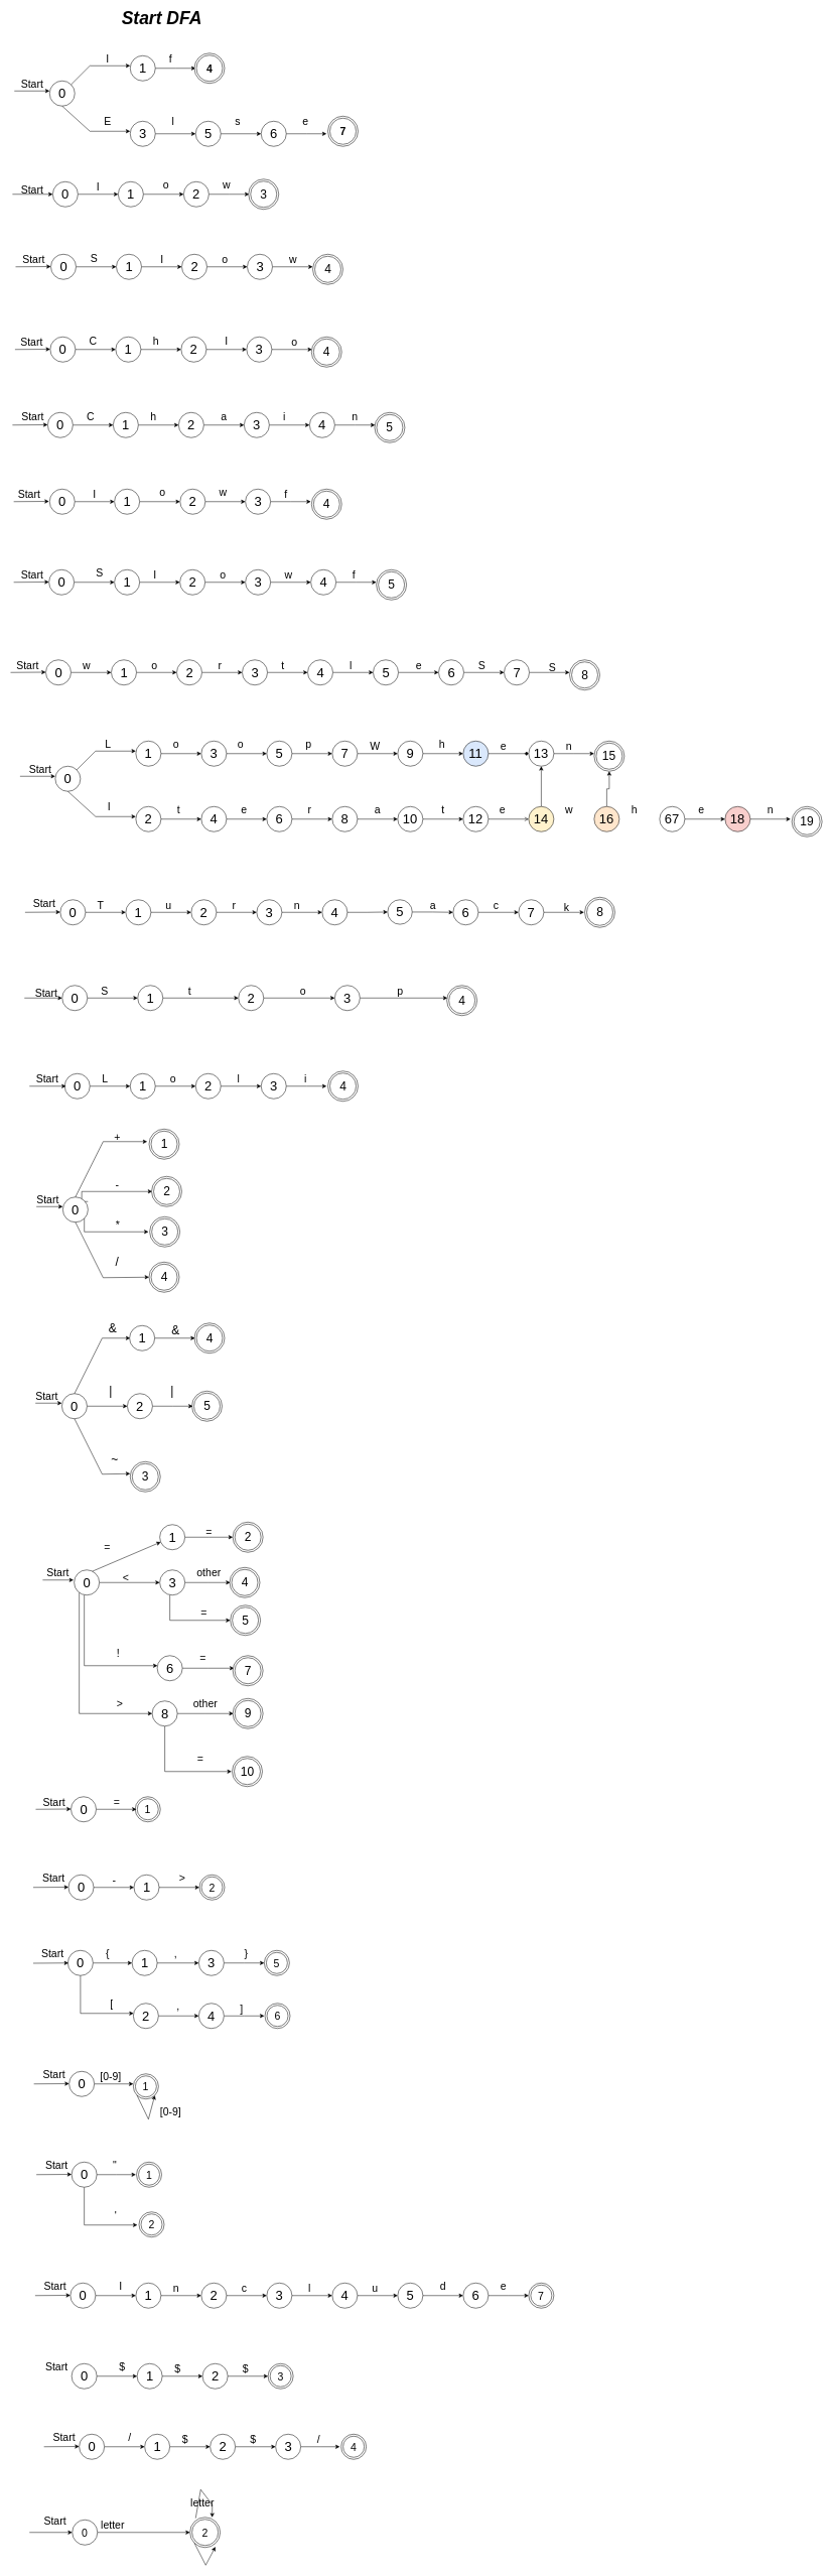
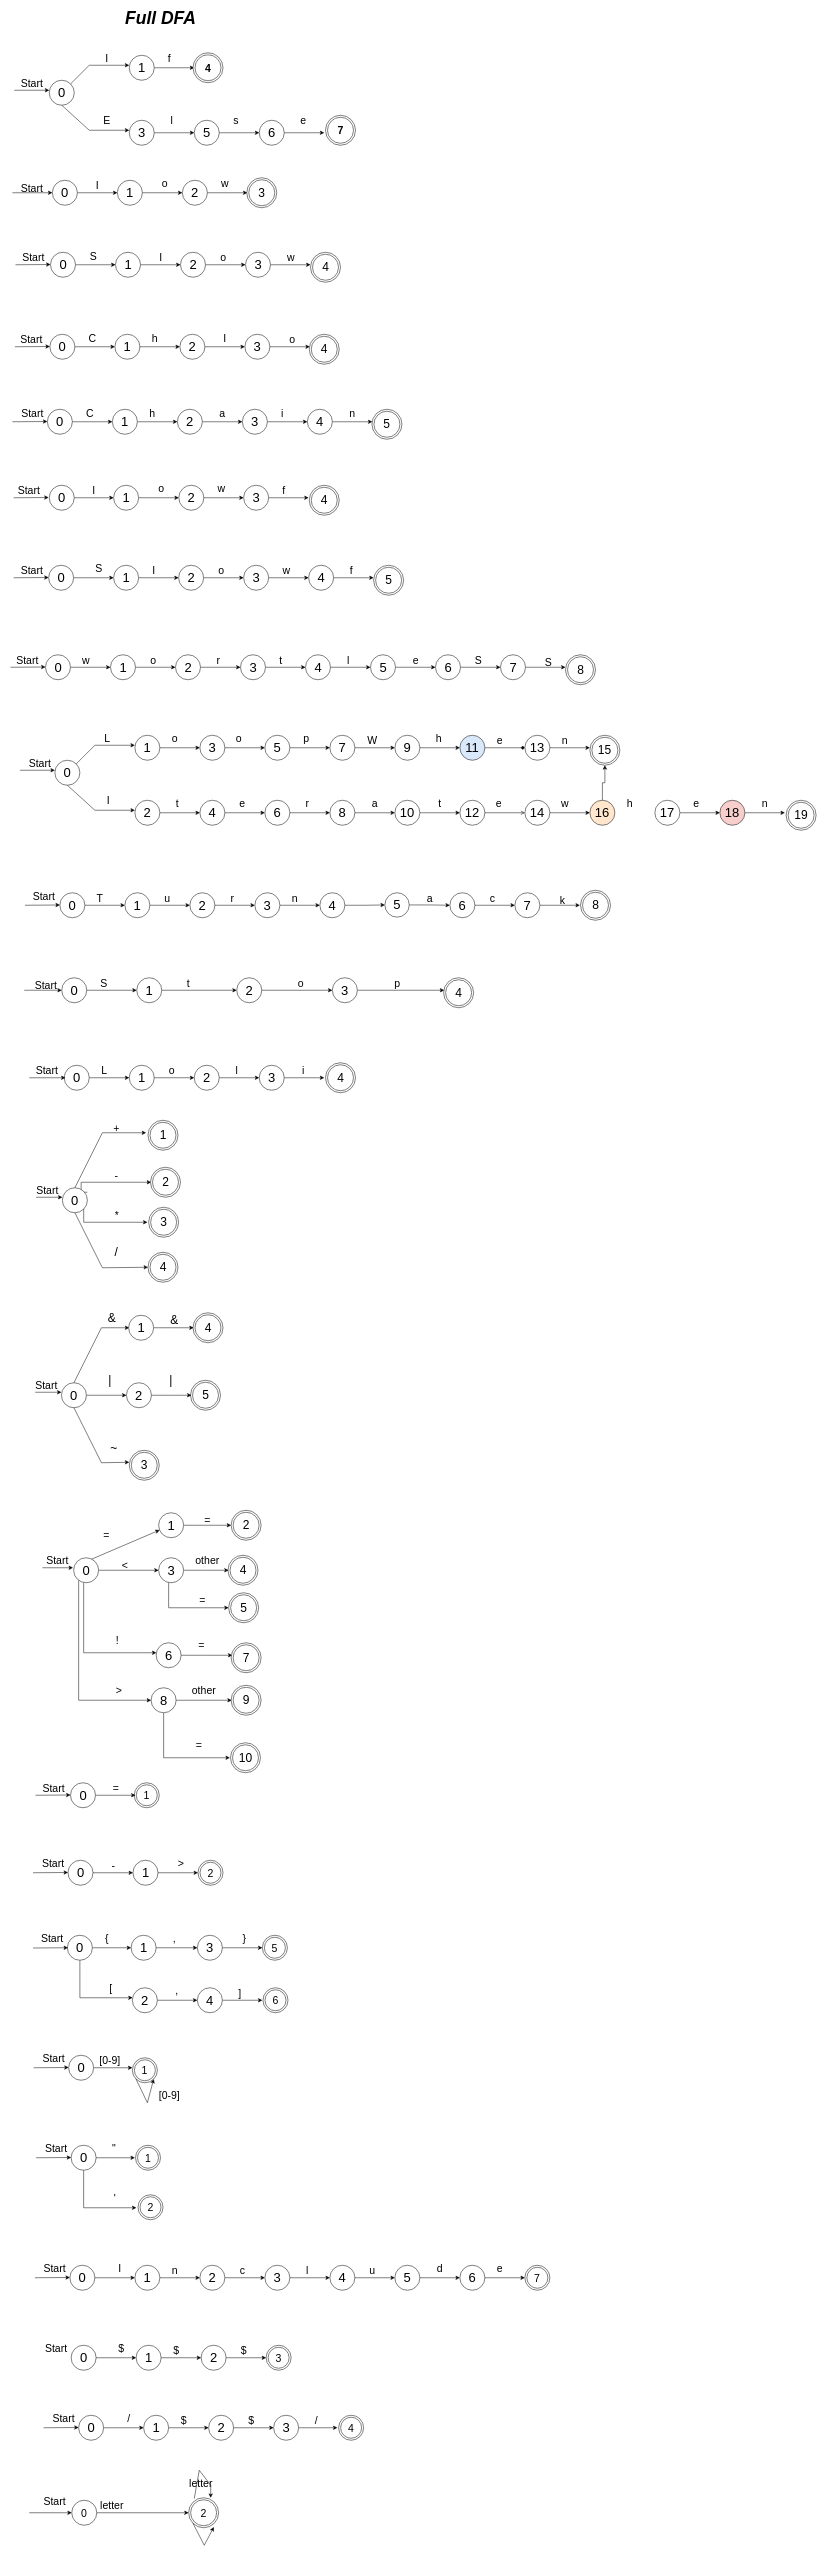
- <mxCell id="2" value="&lt;b&gt;&lt;i&gt;&lt;font style=&quot;font-size: 35px;&quot;&gt;&amp;nbsp;Start DFA&amp;nbsp;&lt;/font&gt;&lt;/i&gt;&lt;/b&gt;" style="text;html=1;strokeColor=none;fillColor=none;align=center;verticalAlign=middle;whiteSpace=wrap;rounded=0;" parent="1" vertex="1"><mxGeometry x="111.75" y="20" width="417.5" height="30" as="geometry" /></mxCell>
+ <mxCell id="2" value="&lt;b&gt;&lt;i&gt;&lt;font style=&quot;font-size: 35px;&quot;&gt;&amp;nbsp;Full DFA&amp;nbsp;&lt;/font&gt;&lt;/i&gt;&lt;/b&gt;" style="text;html=1;strokeColor=none;fillColor=none;align=center;verticalAlign=middle;whiteSpace=wrap;rounded=0;" parent="1" vertex="1"><mxGeometry x="111.75" y="20" width="417.5" height="30" as="geometry" /></mxCell>
- <mxCell id="168" value="" style="edgeStyle=orthogonalEdgeStyle;rounded=0;orthogonalLoop=1;jettySize=auto;html=1;fontSize=21;fontColor=#000000;" parent="1" source="169" target="159" edge="1"><mxGeometry relative="1" as="geometry" /></mxCell>
+ <mxCell id="168" value="" style="edgeStyle=orthogonalEdgeStyle;rounded=0;orthogonalLoop=1;jettySize=auto;html=1;fontSize=21;fontColor=#000000;" parent="1" source="169" target="171" edge="1"><mxGeometry relative="1" as="geometry" /></mxCell>
- <mxCell id="169" value="&lt;font color=&quot;#000000&quot;&gt;14&lt;/font&gt;" style="ellipse;whiteSpace=wrap;html=1;aspect=fixed;fontSize=26;fontColor=#FF3333;fillColor=#fff2cc;" parent="1" vertex="1"><mxGeometry x="1049.25" y="1600" width="50" height="50" as="geometry" /></mxCell>
+ <mxCell id="169" value="&lt;font color=&quot;#000000&quot;&gt;14&lt;/font&gt;" style="ellipse;whiteSpace=wrap;html=1;aspect=fixed;fontSize=26;fontColor=#FF3333;" parent="1" vertex="1"><mxGeometry x="1049.25" y="1600" width="50" height="50" as="geometry" /></mxCell>
- <mxCell id="173" value="&lt;font color=&quot;#000000&quot;&gt;67&lt;/font&gt;" style="ellipse;whiteSpace=wrap;html=1;aspect=fixed;fontSize=26;fontColor=#FF3333;" parent="1" vertex="1"><mxGeometry x="1309.25" y="1600" width="50" height="50" as="geometry" /></mxCell>
+ <mxCell id="173" value="&lt;font color=&quot;#000000&quot;&gt;17&lt;/font&gt;" style="ellipse;whiteSpace=wrap;html=1;aspect=fixed;fontSize=26;fontColor=#FF3333;" parent="1" vertex="1"><mxGeometry x="1309.25" y="1600" width="50" height="50" as="geometry" /></mxCell>
